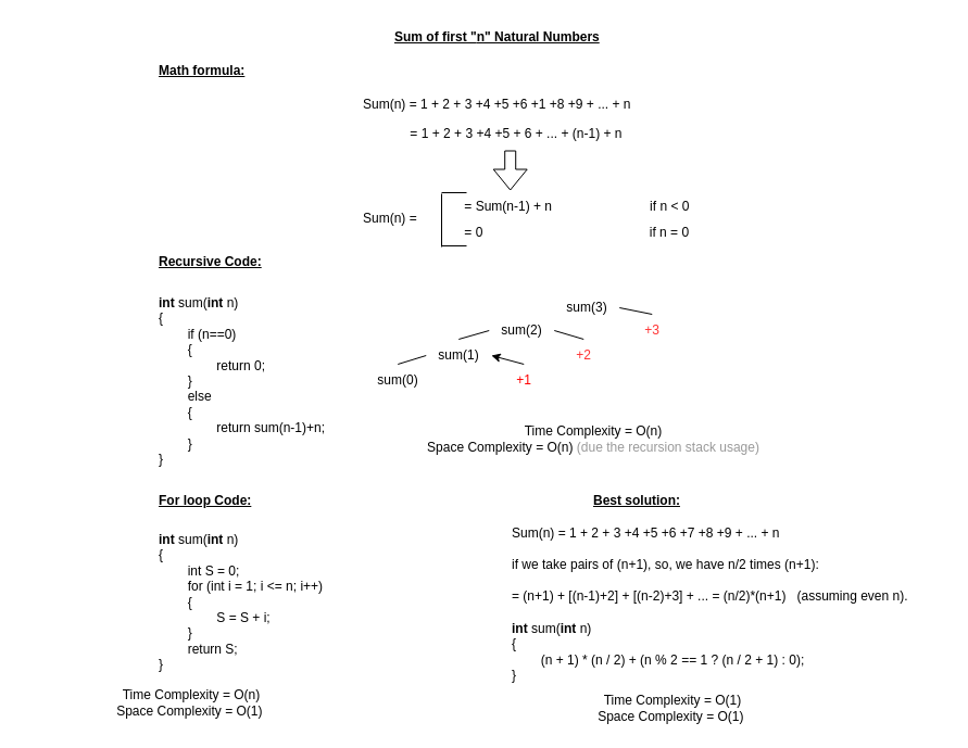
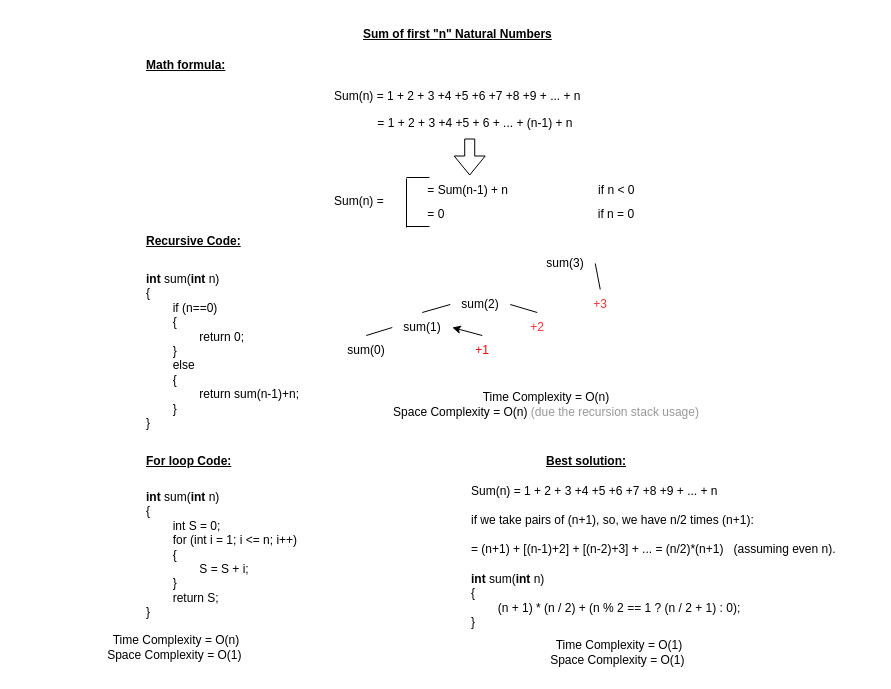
- <mxCell id="3" value="Sum(n) = 1 + 2 + 3 +4 +5 +6 +1 +8 +9 + ... + n" style="text;whiteSpace=wrap;html=1;" parent="1" vertex="1"><mxGeometry x="332.003" y="82" width="274" height="36" as="geometry" /></mxCell>
+ <mxCell id="3" value="Sum(n) = 1 + 2 + 3 +4 +5 +6 +7 +8 +9 + ... + n" style="text;whiteSpace=wrap;html=1;" parent="1" vertex="1"><mxGeometry x="332.003" y="82" width="274" height="36" as="geometry" /></mxCell>
- <mxCell id="16" value="sum(3)" style="text;html=1;align=center;verticalAlign=middle;whiteSpace=wrap;rounded=0;" parent="15" vertex="1"><mxGeometry x="174" y="24" width="60" height="30" as="geometry" /></mxCell>
+ <mxCell id="16" value="sum(3)" style="text;html=1;align=center;verticalAlign=middle;whiteSpace=wrap;rounded=0;" parent="15" vertex="1"><mxGeometry x="199" y="4" width="60" height="30" as="geometry" /></mxCell>
